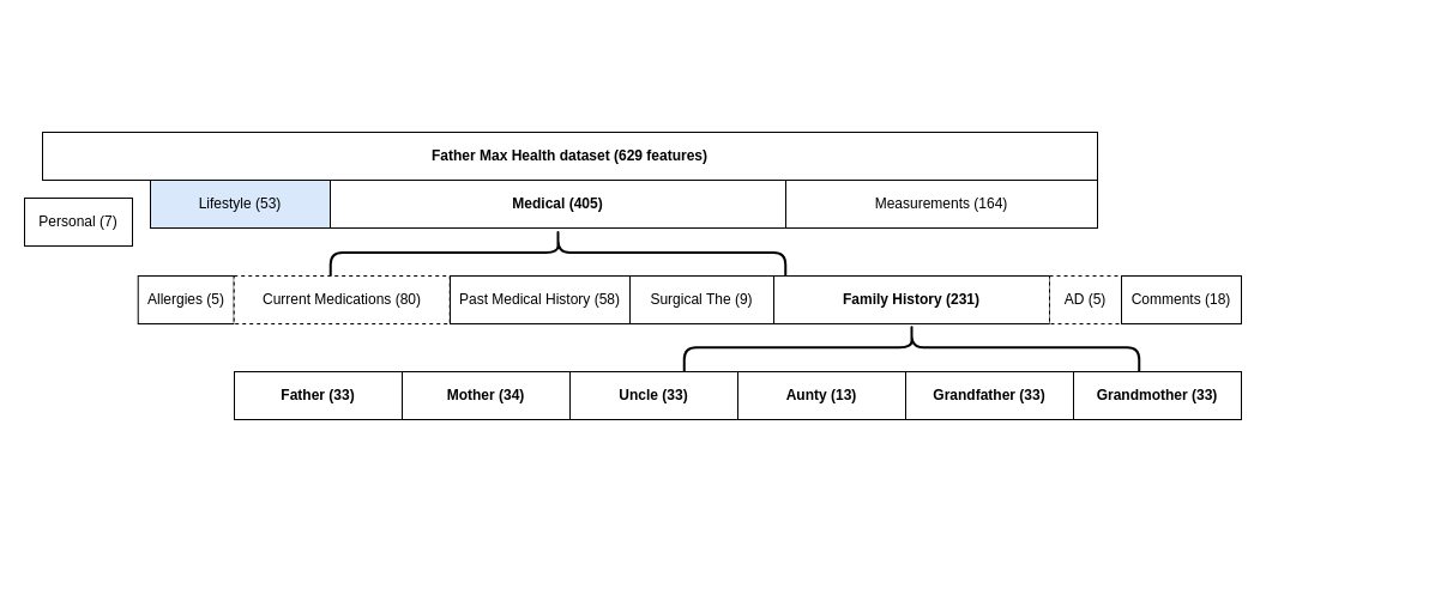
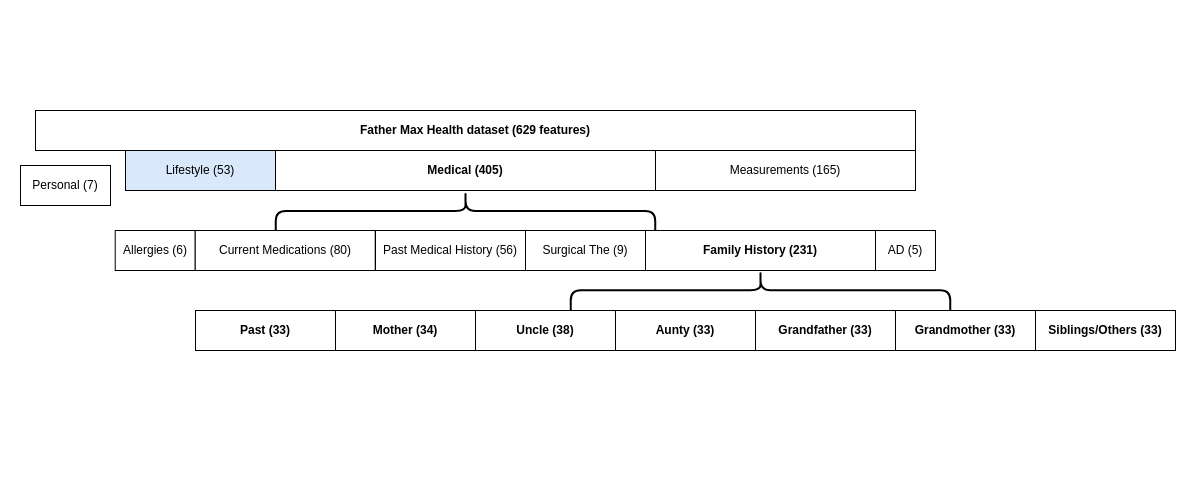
- <mxCell id="5" value="Measurements (164)" style="rounded=0;whiteSpace=wrap;html=1;" vertex="1" parent="1"><mxGeometry x="655" y="150" width="260" height="40" as="geometry" /></mxCell>
+ <mxCell id="5" value="Measurements (165)" style="rounded=0;whiteSpace=wrap;html=1;" vertex="1" parent="1"><mxGeometry x="655" y="150" width="260" height="40" as="geometry" /></mxCell>
- <mxCell id="7" value="Allergies (5)" style="rounded=0;whiteSpace=wrap;html=1;" vertex="1" parent="1"><mxGeometry x="114.72" y="230" width="80" height="40" as="geometry" /></mxCell>
+ <mxCell id="7" value="Allergies (6)" style="rounded=0;whiteSpace=wrap;html=1;" vertex="1" parent="1"><mxGeometry x="114.72" y="230" width="80" height="40" as="geometry" /></mxCell>
- <mxCell id="8" value="Current Medications (80)" style="rounded=0;whiteSpace=wrap;html=1;dashed=1;" vertex="1" parent="1"><mxGeometry x="194.72" y="230" width="180" height="40" as="geometry" /></mxCell>
+ <mxCell id="8" value="Current Medications (80)" style="rounded=0;whiteSpace=wrap;html=1;" vertex="1" parent="1"><mxGeometry x="194.72" y="230" width="180" height="40" as="geometry" /></mxCell>
- <mxCell id="9" value="Past Medical History (58)" style="rounded=0;whiteSpace=wrap;html=1;" vertex="1" parent="1"><mxGeometry x="375" y="230" width="150" height="40" as="geometry" /></mxCell>
+ <mxCell id="9" value="Past Medical History (56)" style="rounded=0;whiteSpace=wrap;html=1;" vertex="1" parent="1"><mxGeometry x="375" y="230" width="150" height="40" as="geometry" /></mxCell>
- <mxCell id="12" value="AD (5)" style="rounded=0;whiteSpace=wrap;html=1;dashed=1;" vertex="1" parent="1"><mxGeometry x="875" y="230" width="60" height="40" as="geometry" /></mxCell>
+ <mxCell id="12" value="AD (5)" style="rounded=0;whiteSpace=wrap;html=1;" vertex="1" parent="1"><mxGeometry x="875" y="230" width="60" height="40" as="geometry" /></mxCell>
- <mxCell id="13" value="Comments (18)" style="rounded=0;whiteSpace=wrap;html=1;" vertex="1" parent="1"><mxGeometry x="935" y="230" width="100" height="40" as="geometry" /></mxCell>
- <mxCell id="15" value="Father (33)" style="rounded=0;whiteSpace=wrap;html=1;fontStyle=1" vertex="1" parent="1"><mxGeometry x="195" y="310" width="140" height="40" as="geometry" /></mxCell>
+ <mxCell id="15" value="Past (33)" style="rounded=0;whiteSpace=wrap;html=1;fontStyle=1" vertex="1" parent="1"><mxGeometry x="195" y="310" width="140" height="40" as="geometry" /></mxCell>
- <mxCell id="17" value="Uncle (33)" style="rounded=0;whiteSpace=wrap;html=1;fontStyle=1" vertex="1" parent="1"><mxGeometry x="475" y="310" width="140" height="40" as="geometry" /></mxCell>
+ <mxCell id="17" value="Uncle (38)" style="rounded=0;whiteSpace=wrap;html=1;fontStyle=1" vertex="1" parent="1"><mxGeometry x="475" y="310" width="140" height="40" as="geometry" /></mxCell>
- <mxCell id="18" value="Aunty (13)" style="rounded=0;whiteSpace=wrap;html=1;fontStyle=1" vertex="1" parent="1"><mxGeometry x="615" y="310" width="140" height="40" as="geometry" /></mxCell>
+ <mxCell id="18" value="Aunty (33)" style="rounded=0;whiteSpace=wrap;html=1;fontStyle=1" vertex="1" parent="1"><mxGeometry x="615" y="310" width="140" height="40" as="geometry" /></mxCell>
+ <mxCell id="21" value="Siblings/Others (33)" style="rounded=0;whiteSpace=wrap;html=1;fontStyle=1" vertex="1" parent="1"><mxGeometry x="1035" y="310" width="140" height="40" as="geometry" /></mxCell>
